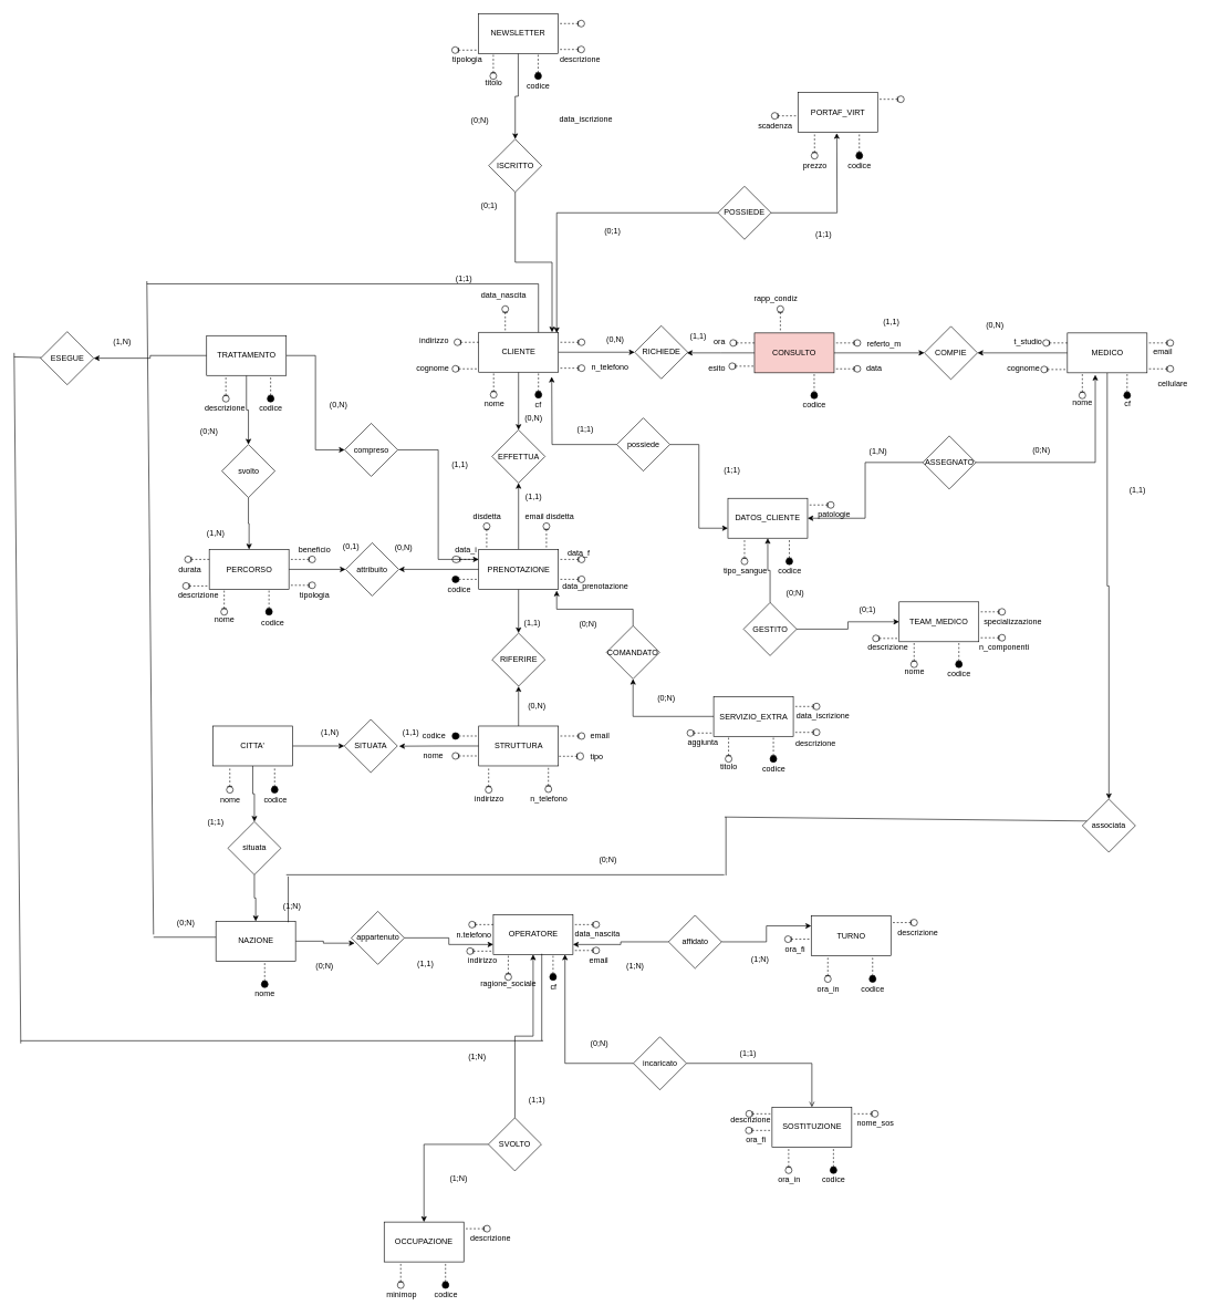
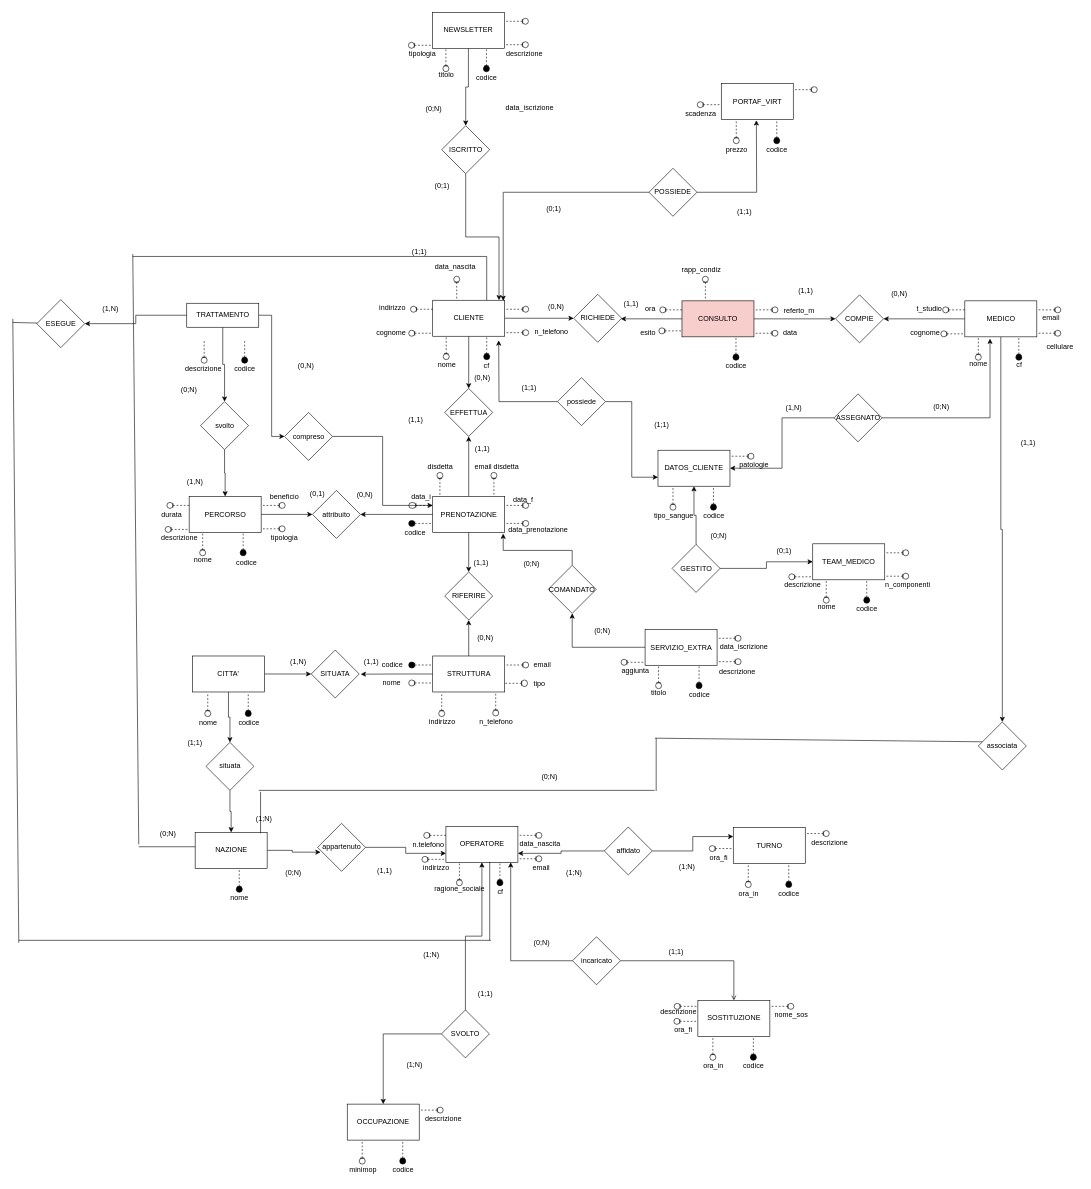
- <mxCell id="42" value="TRATTAMENTO" style="rounded=0;whiteSpace=wrap;html=1;fillColor=#FFFFFF;" parent="1" vertex="1"><mxGeometry x="310.5" y="505" width="120" height="60" as="geometry" /></mxCell>
+ <mxCell id="42" value="TRATTAMENTO" style="rounded=0;whiteSpace=wrap;html=1;fillColor=#FFFFFF;" parent="1" vertex="1"><mxGeometry x="310.5" y="505" width="120" height="40" as="geometry" /></mxCell>
- <mxCell id="219" value="compreso" style="rhombus;whiteSpace=wrap;html=1;" parent="1" vertex="1"><mxGeometry x="518.5" y="637" width="80" height="80" as="geometry" /></mxCell>
+ <mxCell id="219" value="compreso" style="rhombus;whiteSpace=wrap;html=1;" parent="1" vertex="1"><mxGeometry x="473.5" y="687" width="80" height="80" as="geometry" /></mxCell>
- <mxCell id="137" value="specializzazione" style="text;html=1;align=center;verticalAlign=middle;resizable=0;points=[];;autosize=1;" parent="1" vertex="1"><mxGeometry x="1475" y="926" width="100" height="20" as="geometry" /></mxCell>
